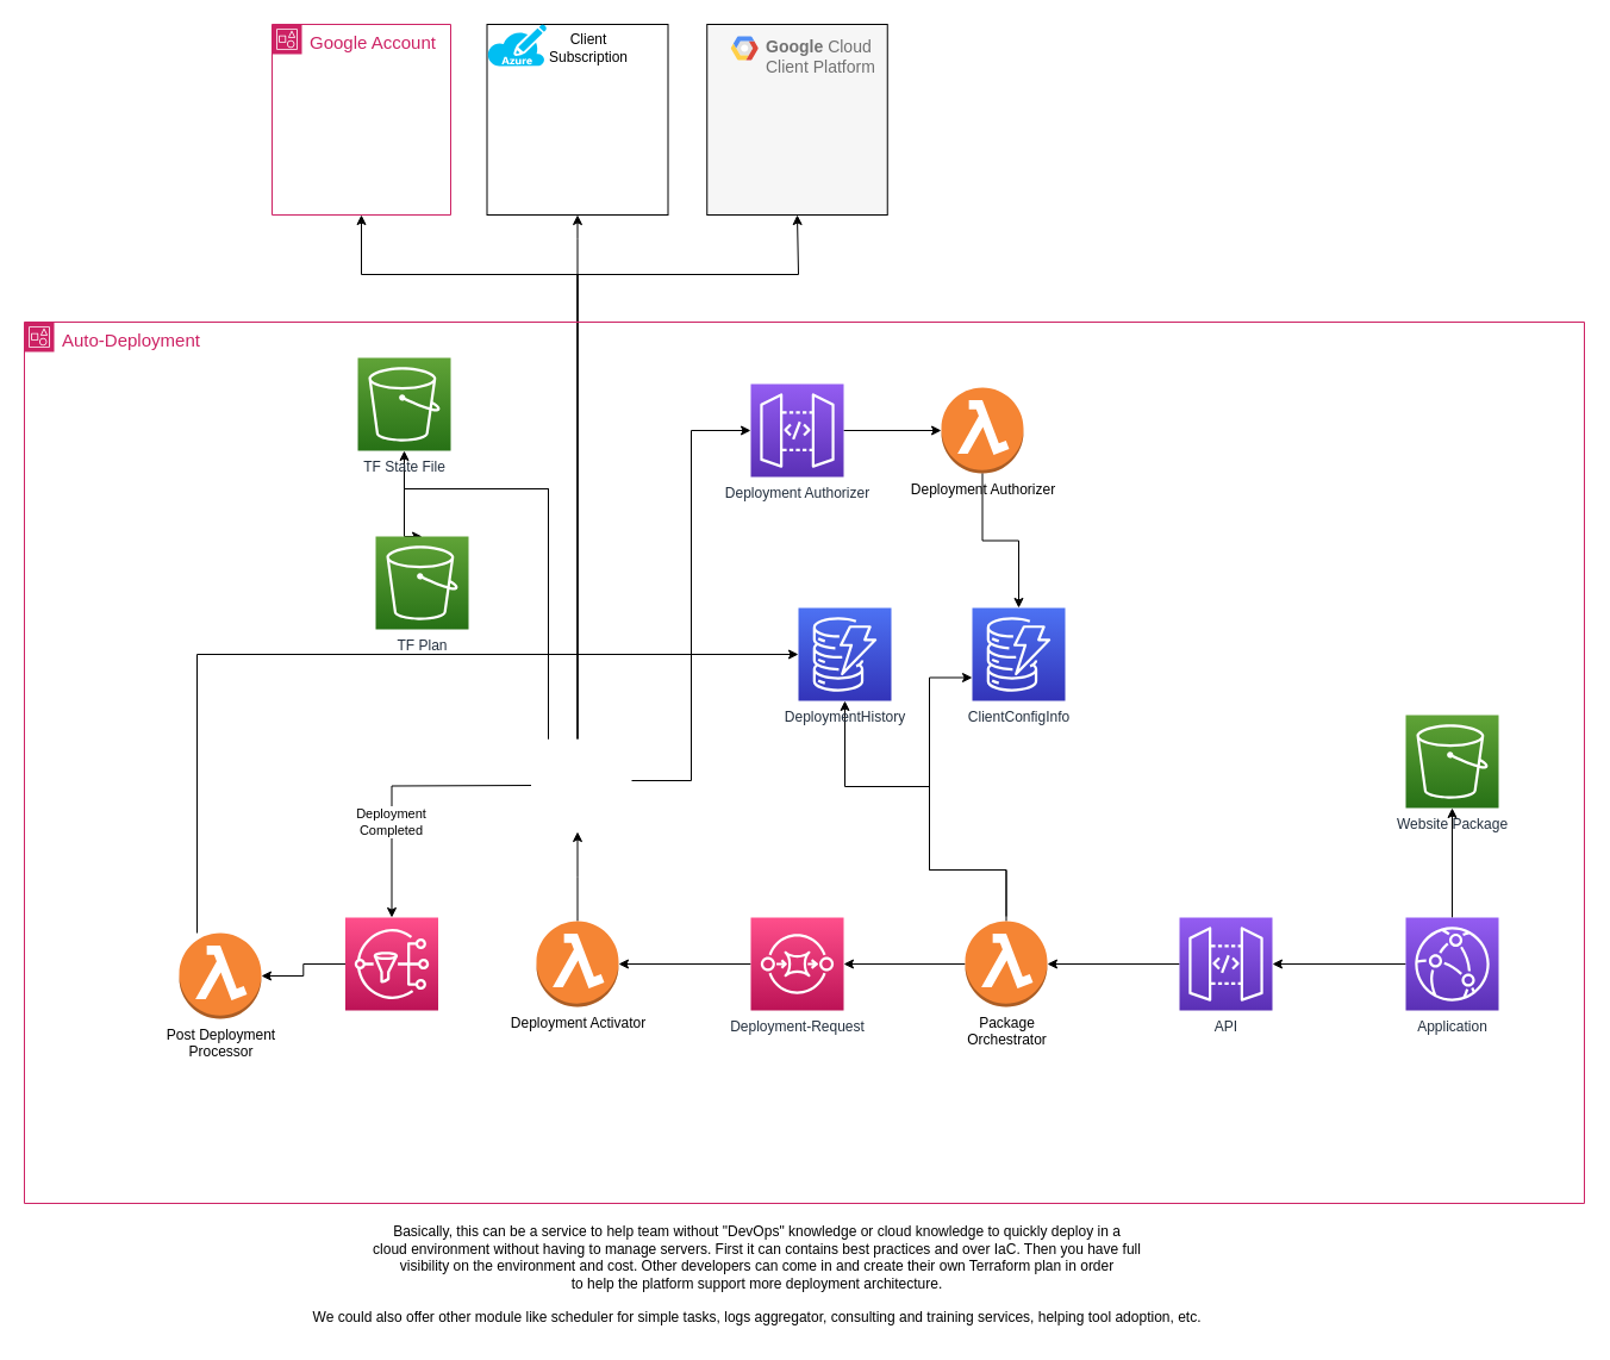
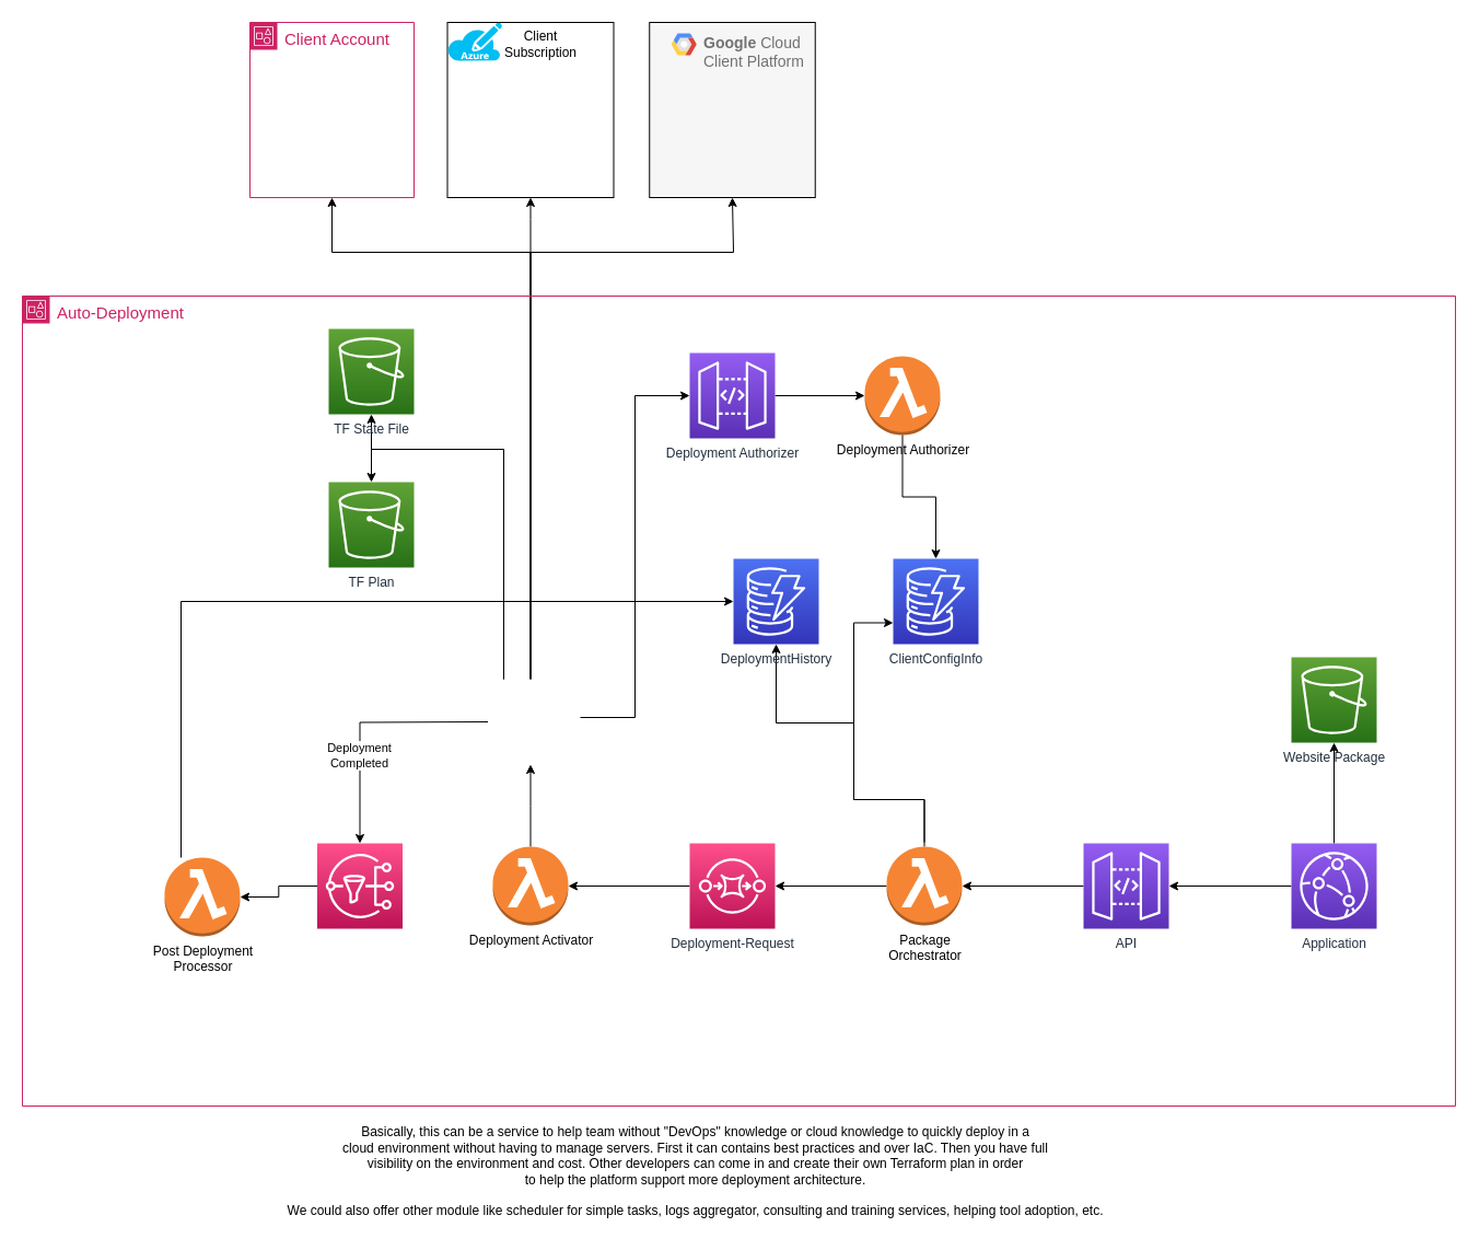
- <mxCell id="37" value="&lt;font style=&quot;font-size: 15px;&quot;&gt;Google Account&lt;br&gt;&lt;/font&gt;" style="points=[[0,0],[0.25,0],[0.5,0],[0.75,0],[1,0],[1,0.25],[1,0.5],[1,0.75],[1,1],[0.75,1],[0.5,1],[0.25,1],[0,1],[0,0.75],[0,0.5],[0,0.25]];outlineConnect=0;gradientColor=none;html=1;whiteSpace=wrap;fontSize=12;fontStyle=0;container=1;pointerEvents=0;collapsible=0;recursiveResize=0;shape=mxgraph.aws4.group;grIcon=mxgraph.aws4.group_account;strokeColor=#CD2264;fillColor=none;verticalAlign=top;align=left;spacingLeft=30;fontColor=#CD2264;dashed=0;" parent="1" vertex="1"><mxGeometry x="228" y="20" width="150" height="160" as="geometry" /></mxCell>
+ <mxCell id="37" value="&lt;font style=&quot;font-size: 15px;&quot;&gt;Client Account&lt;br&gt;&lt;/font&gt;" style="points=[[0,0],[0.25,0],[0.5,0],[0.75,0],[1,0],[1,0.25],[1,0.5],[1,0.75],[1,1],[0.75,1],[0.5,1],[0.25,1],[0,1],[0,0.75],[0,0.5],[0,0.25]];outlineConnect=0;gradientColor=none;html=1;whiteSpace=wrap;fontSize=12;fontStyle=0;container=1;pointerEvents=0;collapsible=0;recursiveResize=0;shape=mxgraph.aws4.group;grIcon=mxgraph.aws4.group_account;strokeColor=#CD2264;fillColor=none;verticalAlign=top;align=left;spacingLeft=30;fontColor=#CD2264;dashed=0;" parent="1" vertex="1"><mxGeometry x="228" y="20" width="150" height="160" as="geometry" /></mxCell>
- <mxCell id="22" value="TF Plan" style="sketch=0;points=[[0,0,0],[0.25,0,0],[0.5,0,0],[0.75,0,0],[1,0,0],[0,1,0],[0.25,1,0],[0.5,1,0],[0.75,1,0],[1,1,0],[0,0.25,0],[0,0.5,0],[0,0.75,0],[1,0.25,0],[1,0.5,0],[1,0.75,0]];outlineConnect=0;fontColor=#232F3E;gradientColor=#60A337;gradientDirection=north;fillColor=#277116;strokeColor=#ffffff;dashed=0;verticalLabelPosition=bottom;verticalAlign=top;align=center;html=1;fontSize=12;fontStyle=0;aspect=fixed;shape=mxgraph.aws4.resourceIcon;resIcon=mxgraph.aws4.s3;" parent="1" vertex="1"><mxGeometry x="315" y="450" width="78" height="78" as="geometry" /></mxCell>
+ <mxCell id="22" value="TF Plan" style="sketch=0;points=[[0,0,0],[0.25,0,0],[0.5,0,0],[0.75,0,0],[1,0,0],[0,1,0],[0.25,1,0],[0.5,1,0],[0.75,1,0],[1,1,0],[0,0.25,0],[0,0.5,0],[0,0.75,0],[1,0.25,0],[1,0.5,0],[1,0.75,0]];outlineConnect=0;fontColor=#232F3E;gradientColor=#60A337;gradientDirection=north;fillColor=#277116;strokeColor=#ffffff;dashed=0;verticalLabelPosition=bottom;verticalAlign=top;align=center;html=1;fontSize=12;fontStyle=0;aspect=fixed;shape=mxgraph.aws4.resourceIcon;resIcon=mxgraph.aws4.s3;" parent="1" vertex="1"><mxGeometry x="300" y="440" width="78" height="78" as="geometry" /></mxCell>
